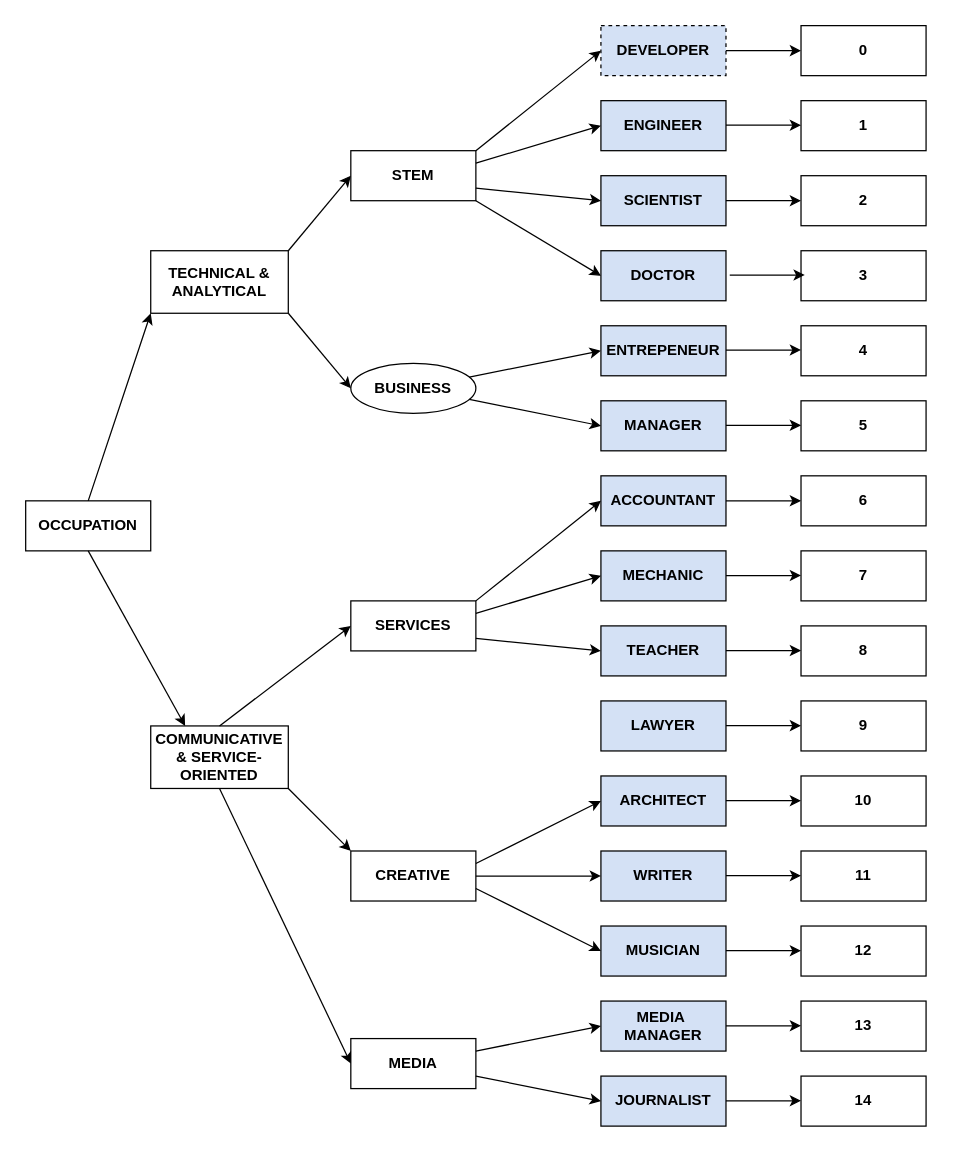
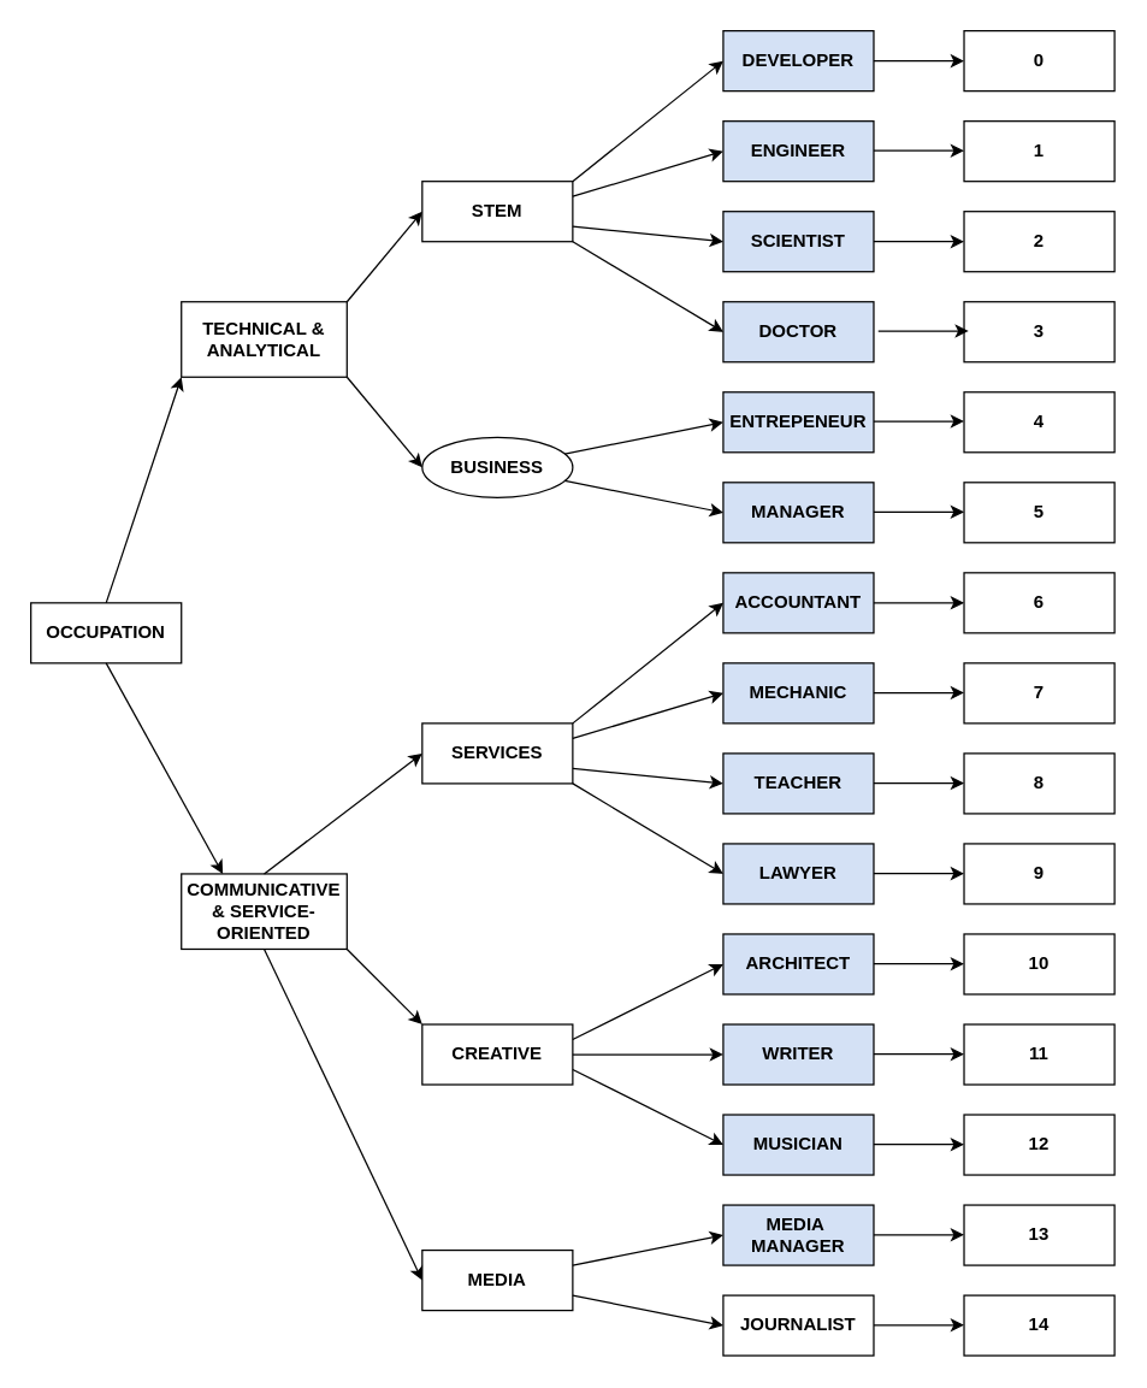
- <mxCell id="7" value="&lt;b&gt;DEVELOPER&lt;/b&gt;" style="rounded=0;whiteSpace=wrap;html=1;fillColor=#D4E1F5;dashed=1;" parent="1" vertex="1"><mxGeometry x="480" y="20" width="100" height="40" as="geometry" /></mxCell>
+ <mxCell id="7" value="&lt;b&gt;DEVELOPER&lt;/b&gt;" style="rounded=0;whiteSpace=wrap;html=1;fillColor=#D4E1F5;" parent="1" vertex="1"><mxGeometry x="480" y="20" width="100" height="40" as="geometry" /></mxCell>
+ <mxCell id="51" value="" style="endArrow=classic;html=1;rounded=0;entryX=0;entryY=0.5;entryDx=0;entryDy=0;exitX=1;exitY=1;exitDx=0;exitDy=0;" parent="1" source="5" target="17" edge="1"><mxGeometry width="50" height="50" relative="1" as="geometry"><mxPoint x="410" y="470" as="sourcePoint" /><mxPoint x="510" y="430" as="targetPoint" /></mxGeometry></mxCell>
- <mxCell id="16" value="&lt;b&gt;JOURNALIST&lt;/b&gt;" style="rounded=0;whiteSpace=wrap;html=1;fillColor=#D4E1F5;" parent="1" vertex="1"><mxGeometry x="480" y="860" width="100" height="40" as="geometry" /></mxCell>
+ <mxCell id="16" value="&lt;b&gt;JOURNALIST&lt;/b&gt;" style="rounded=0;whiteSpace=wrap;html=1;fillColor=#ffffff;" parent="1" vertex="1"><mxGeometry x="480" y="860" width="100" height="40" as="geometry" /></mxCell>
